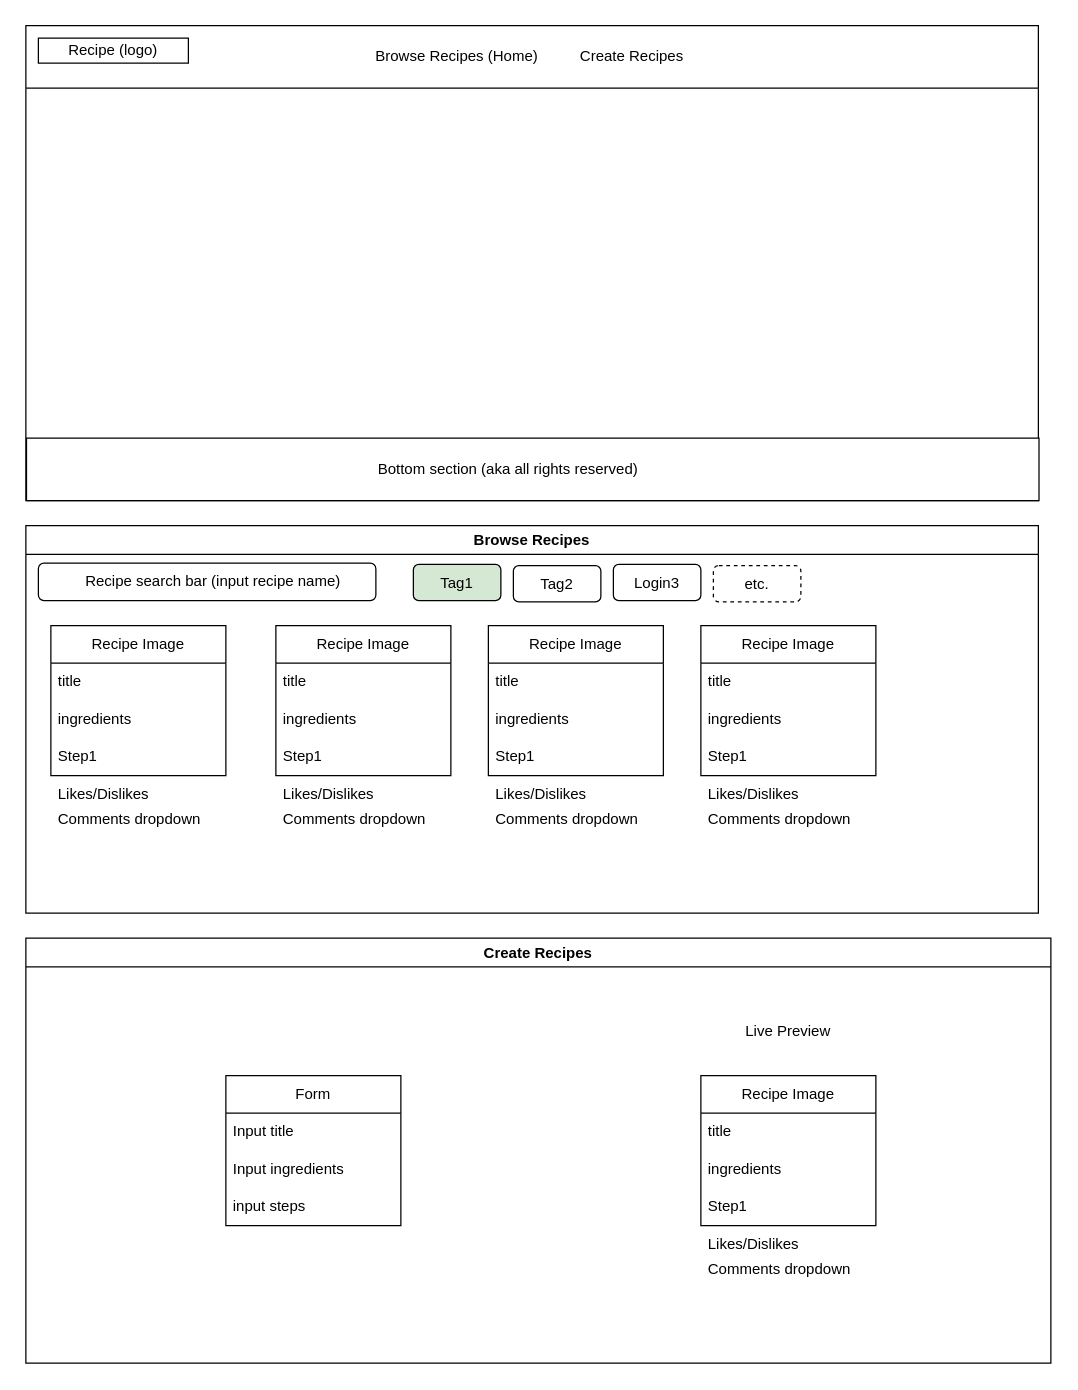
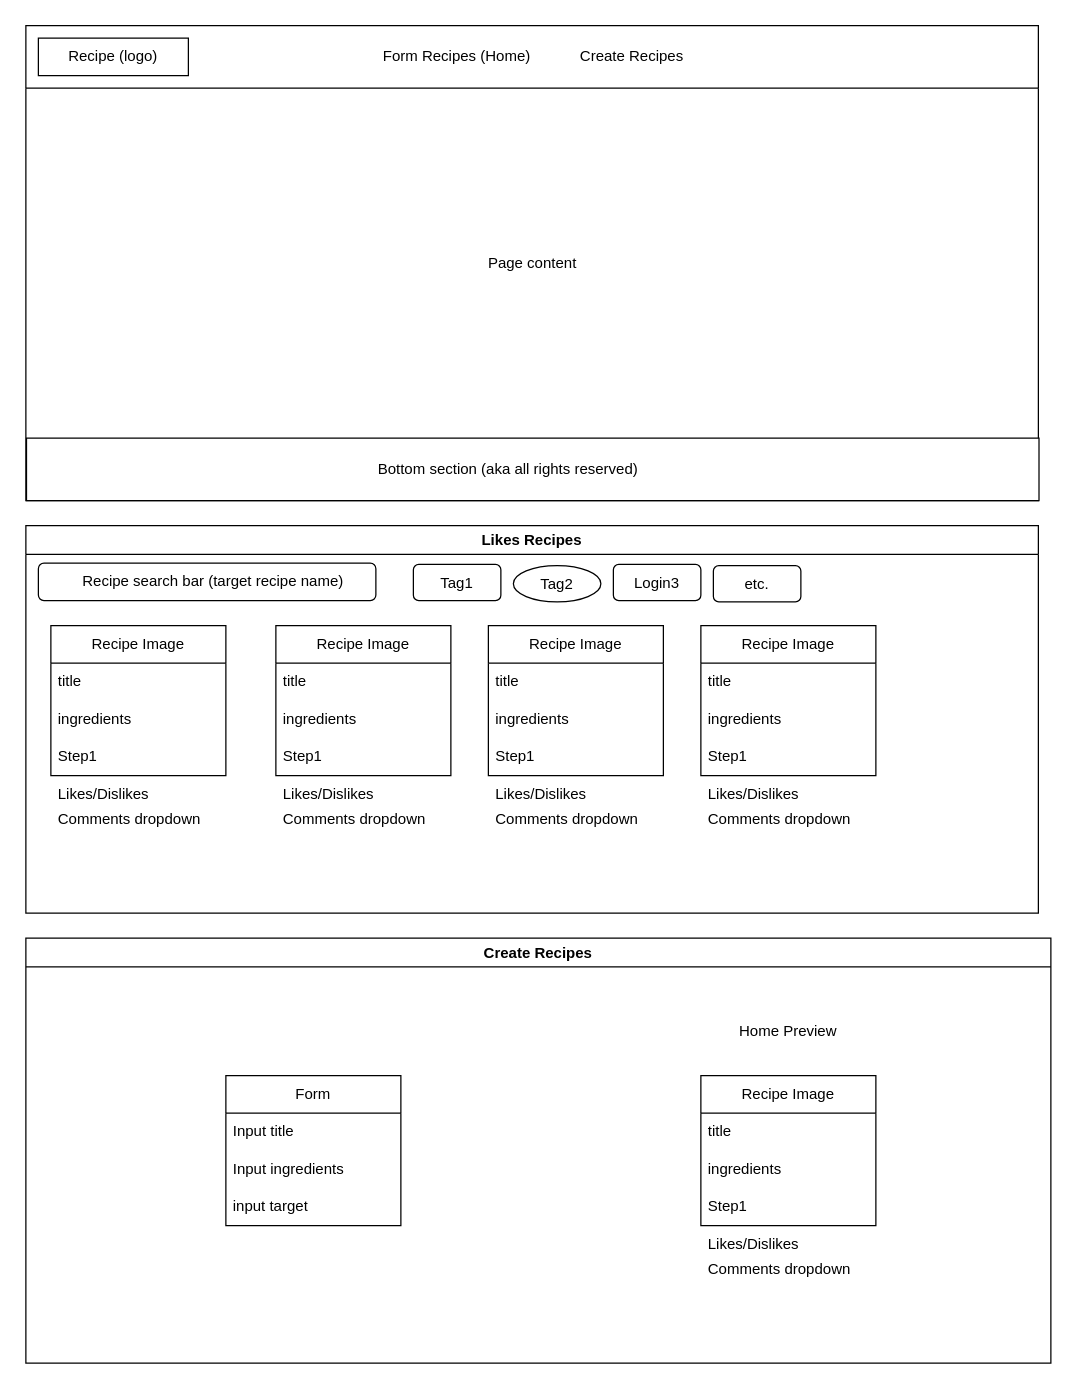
- <mxCell id="3" value="Recipe (logo)" style="rounded=0;whiteSpace=wrap;html=1;" vertex="1" parent="2"><mxGeometry x="10" y="10" width="120" height="20" as="geometry" /></mxCell>
+ <mxCell id="3" value="Recipe (logo)" style="rounded=0;whiteSpace=wrap;html=1;" vertex="1" parent="2"><mxGeometry x="10" y="10" width="120" height="30" as="geometry" /></mxCell>
- <mxCell id="4" value="Browse Recipes (Home)" style="text;html=1;align=center;verticalAlign=middle;whiteSpace=wrap;rounded=0;" vertex="1" parent="2"><mxGeometry x="270" y="10" width="150" height="30" as="geometry" /></mxCell>
+ <mxCell id="4" value="Form Recipes (Home)" style="text;html=1;align=center;verticalAlign=middle;whiteSpace=wrap;rounded=0;" vertex="1" parent="2"><mxGeometry x="270" y="10" width="150" height="30" as="geometry" /></mxCell>
+ <mxCell id="6" value="Page content" style="text;html=1;align=center;verticalAlign=middle;whiteSpace=wrap;rounded=0;" vertex="1" parent="2"><mxGeometry x="343" y="175" width="125" height="30" as="geometry" /></mxCell>
- <mxCell id="9" value="Browse Recipes" style="swimlane;whiteSpace=wrap;html=1;" vertex="1" parent="1"><mxGeometry x="20" y="420" width="810" height="310" as="geometry" /></mxCell>
+ <mxCell id="9" value="Likes Recipes" style="swimlane;whiteSpace=wrap;html=1;" vertex="1" parent="1"><mxGeometry x="20" y="420" width="810" height="310" as="geometry" /></mxCell>
- <mxCell id="11" value="Recipe search bar (input recipe name&lt;span style=&quot;background-color: transparent; color: light-dark(rgb(0, 0, 0), rgb(255, 255, 255));&quot;&gt;)&lt;/span&gt;" style="text;html=1;align=center;verticalAlign=middle;whiteSpace=wrap;rounded=0;" vertex="1" parent="9"><mxGeometry x="20" y="30" width="260" height="30" as="geometry" /></mxCell>
+ <mxCell id="11" value="Recipe search bar (target recipe name&lt;span style=&quot;background-color: transparent; color: light-dark(rgb(0, 0, 0), rgb(255, 255, 255));&quot;&gt;)&lt;/span&gt;" style="text;html=1;align=center;verticalAlign=middle;whiteSpace=wrap;rounded=0;" vertex="1" parent="9"><mxGeometry x="20" y="30" width="260" height="30" as="geometry" /></mxCell>
- <mxCell id="12" value="Tag1" style="rounded=1;whiteSpace=wrap;html=1;fillColor=#d5e8d4;" vertex="1" parent="9"><mxGeometry x="310" y="31" width="70" height="29" as="geometry" /></mxCell>
+ <mxCell id="12" value="Tag1" style="rounded=1;whiteSpace=wrap;html=1;" vertex="1" parent="9"><mxGeometry x="310" y="31" width="70" height="29" as="geometry" /></mxCell>
- <mxCell id="15" value="Tag2" style="rounded=1;whiteSpace=wrap;html=1;" vertex="1" parent="9"><mxGeometry x="390" y="32" width="70" height="29" as="geometry" /></mxCell>
+ <mxCell id="15" value="Tag2" style="ellipse;whiteSpace=wrap;html=1;" vertex="1" parent="9"><mxGeometry x="390" y="32" width="70" height="29" as="geometry" /></mxCell>
- <mxCell id="14" value="etc." style="rounded=1;whiteSpace=wrap;html=1;dashed=1;" vertex="1" parent="9"><mxGeometry x="550" y="32" width="70" height="29" as="geometry" /></mxCell>
+ <mxCell id="14" value="etc." style="rounded=1;whiteSpace=wrap;html=1;" vertex="1" parent="9"><mxGeometry x="550" y="32" width="70" height="29" as="geometry" /></mxCell>
- <mxCell id="51" value="Live Preview" style="text;html=1;align=center;verticalAlign=middle;whiteSpace=wrap;rounded=0;" vertex="1" parent="40"><mxGeometry x="560" y="60" width="100" height="30" as="geometry" /></mxCell>
+ <mxCell id="51" value="Home Preview" style="text;html=1;align=center;verticalAlign=middle;whiteSpace=wrap;rounded=0;" vertex="1" parent="40"><mxGeometry x="560" y="60" width="100" height="30" as="geometry" /></mxCell>
- <mxCell id="44" value="input steps" style="text;strokeColor=none;fillColor=none;align=left;verticalAlign=middle;spacingLeft=4;spacingRight=4;overflow=hidden;points=[[0,0.5],[1,0.5]];portConstraint=eastwest;rotatable=0;whiteSpace=wrap;html=1;" vertex="1" parent="41"><mxGeometry y="90" width="140" height="30" as="geometry" /></mxCell>
+ <mxCell id="44" value="input target" style="text;strokeColor=none;fillColor=none;align=left;verticalAlign=middle;spacingLeft=4;spacingRight=4;overflow=hidden;points=[[0,0.5],[1,0.5]];portConstraint=eastwest;rotatable=0;whiteSpace=wrap;html=1;" vertex="1" parent="41"><mxGeometry y="90" width="140" height="30" as="geometry" /></mxCell>
